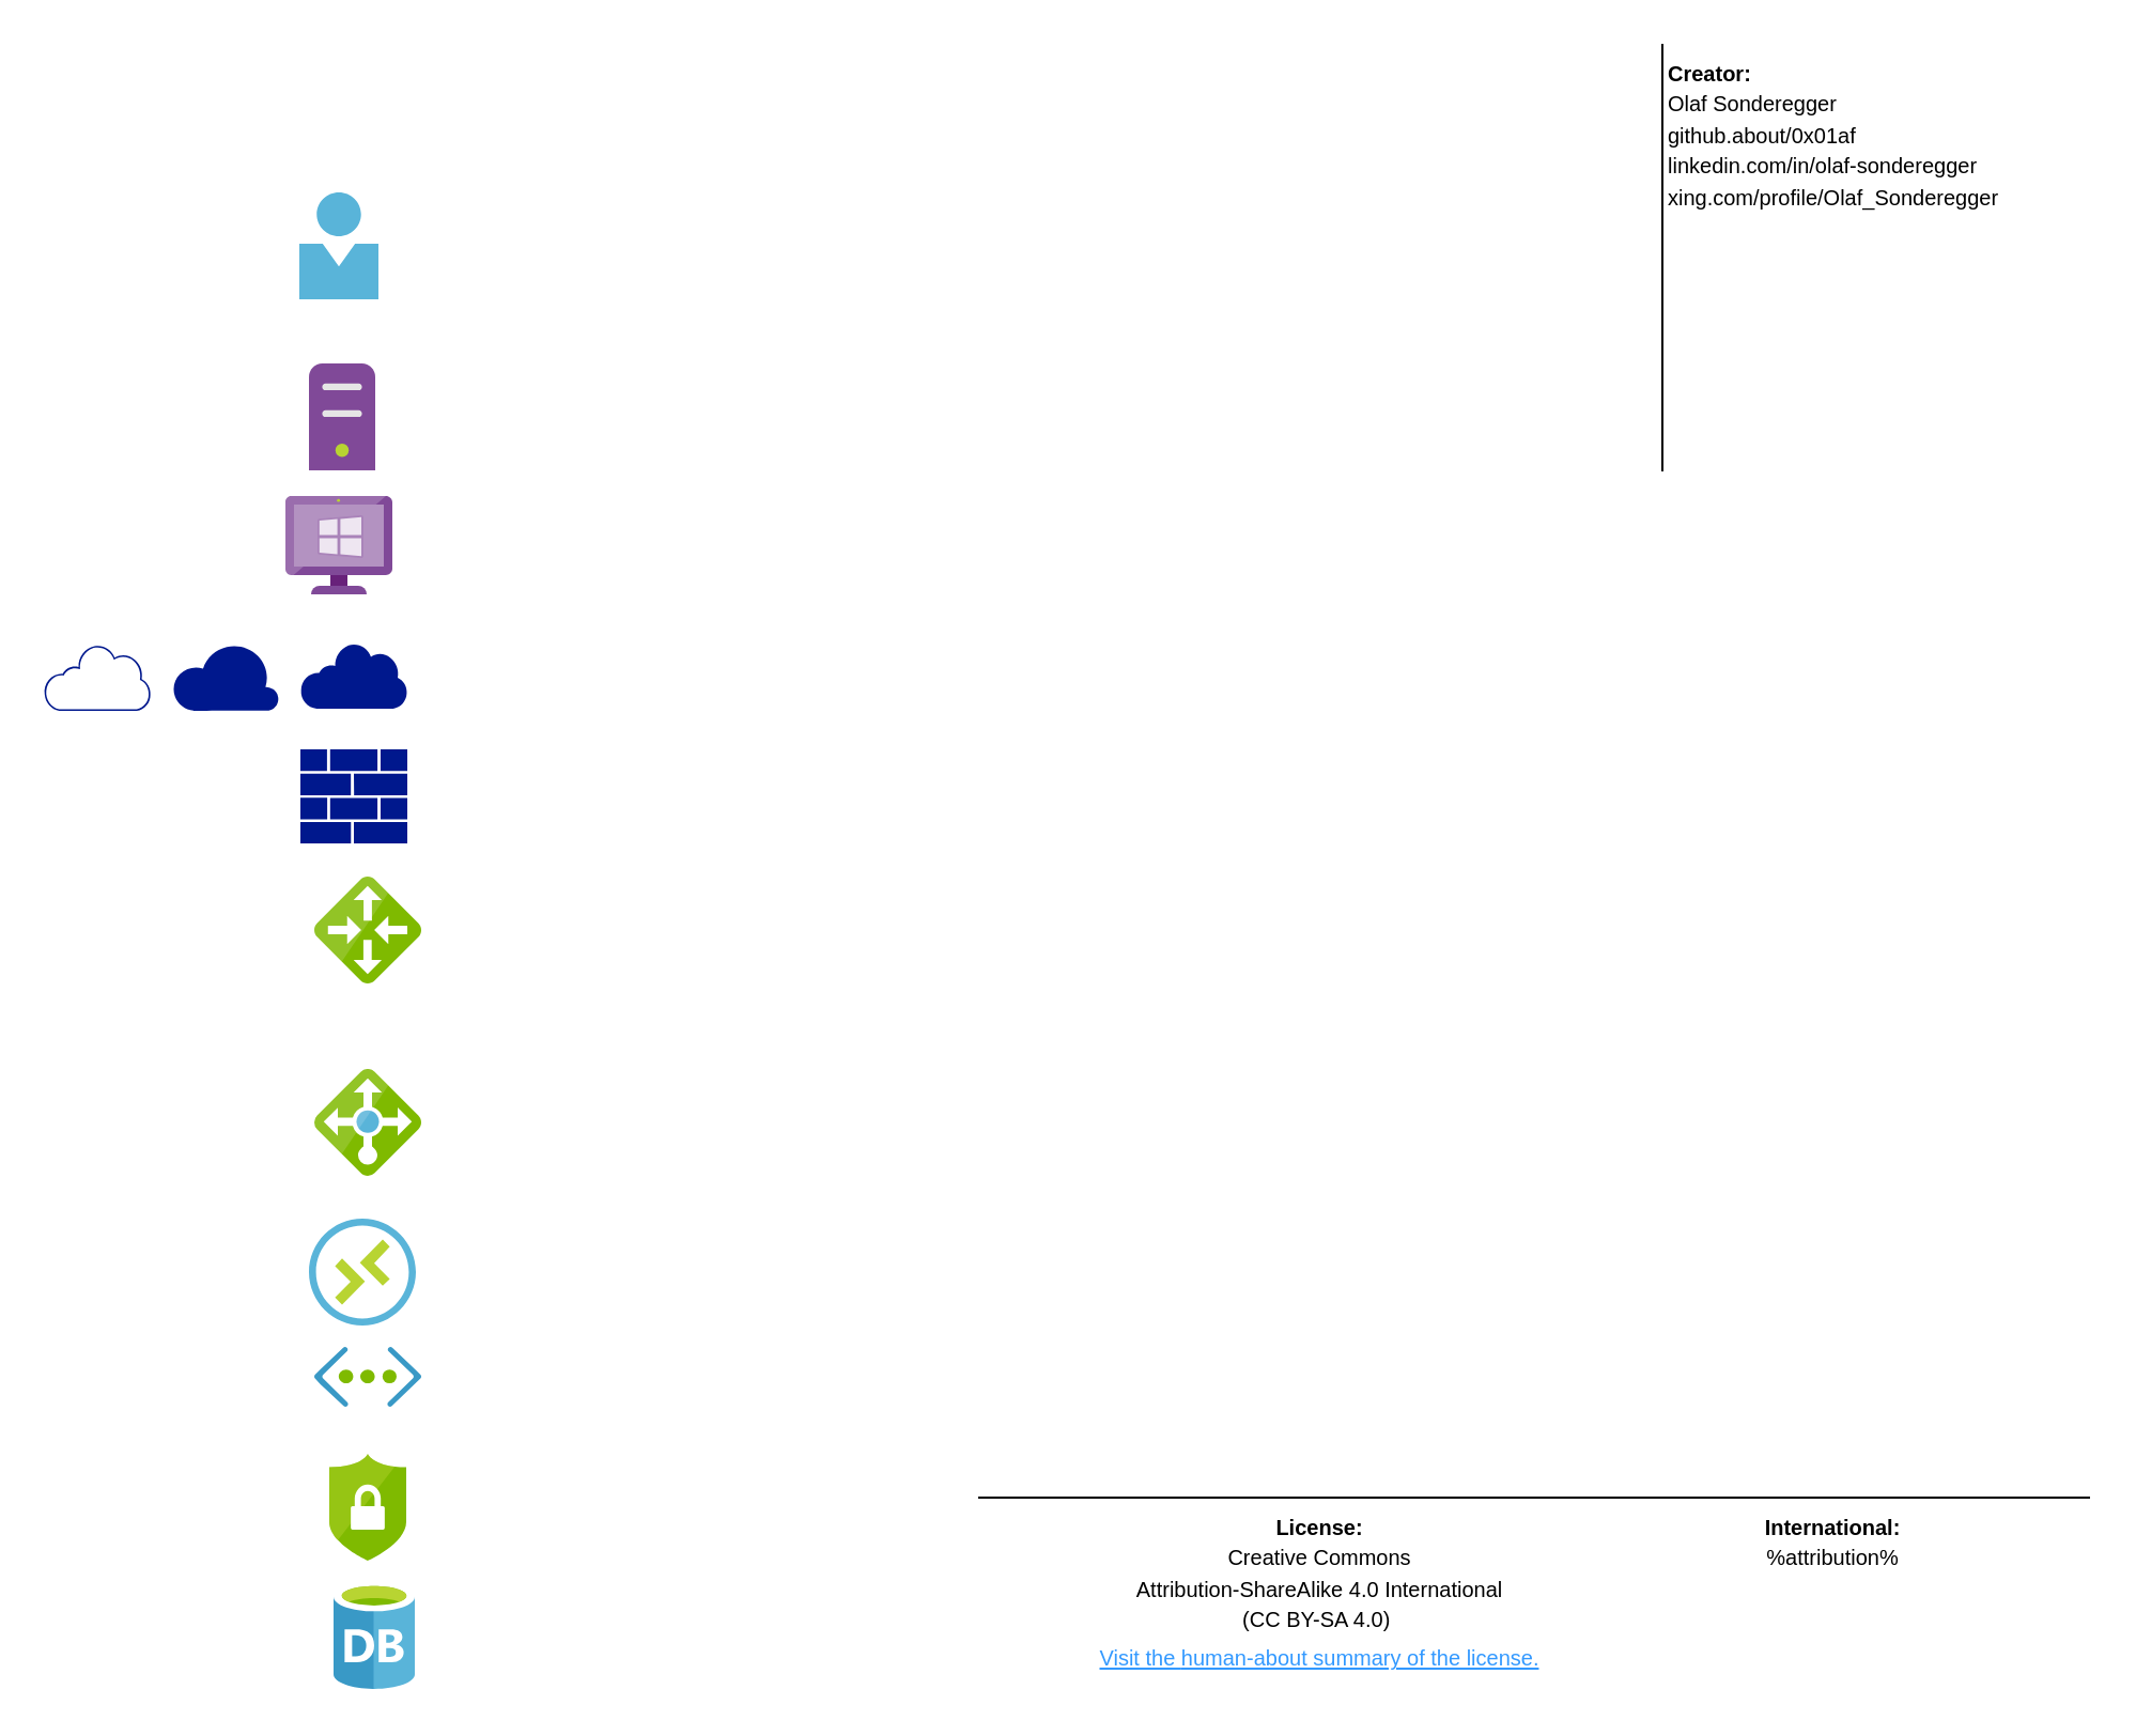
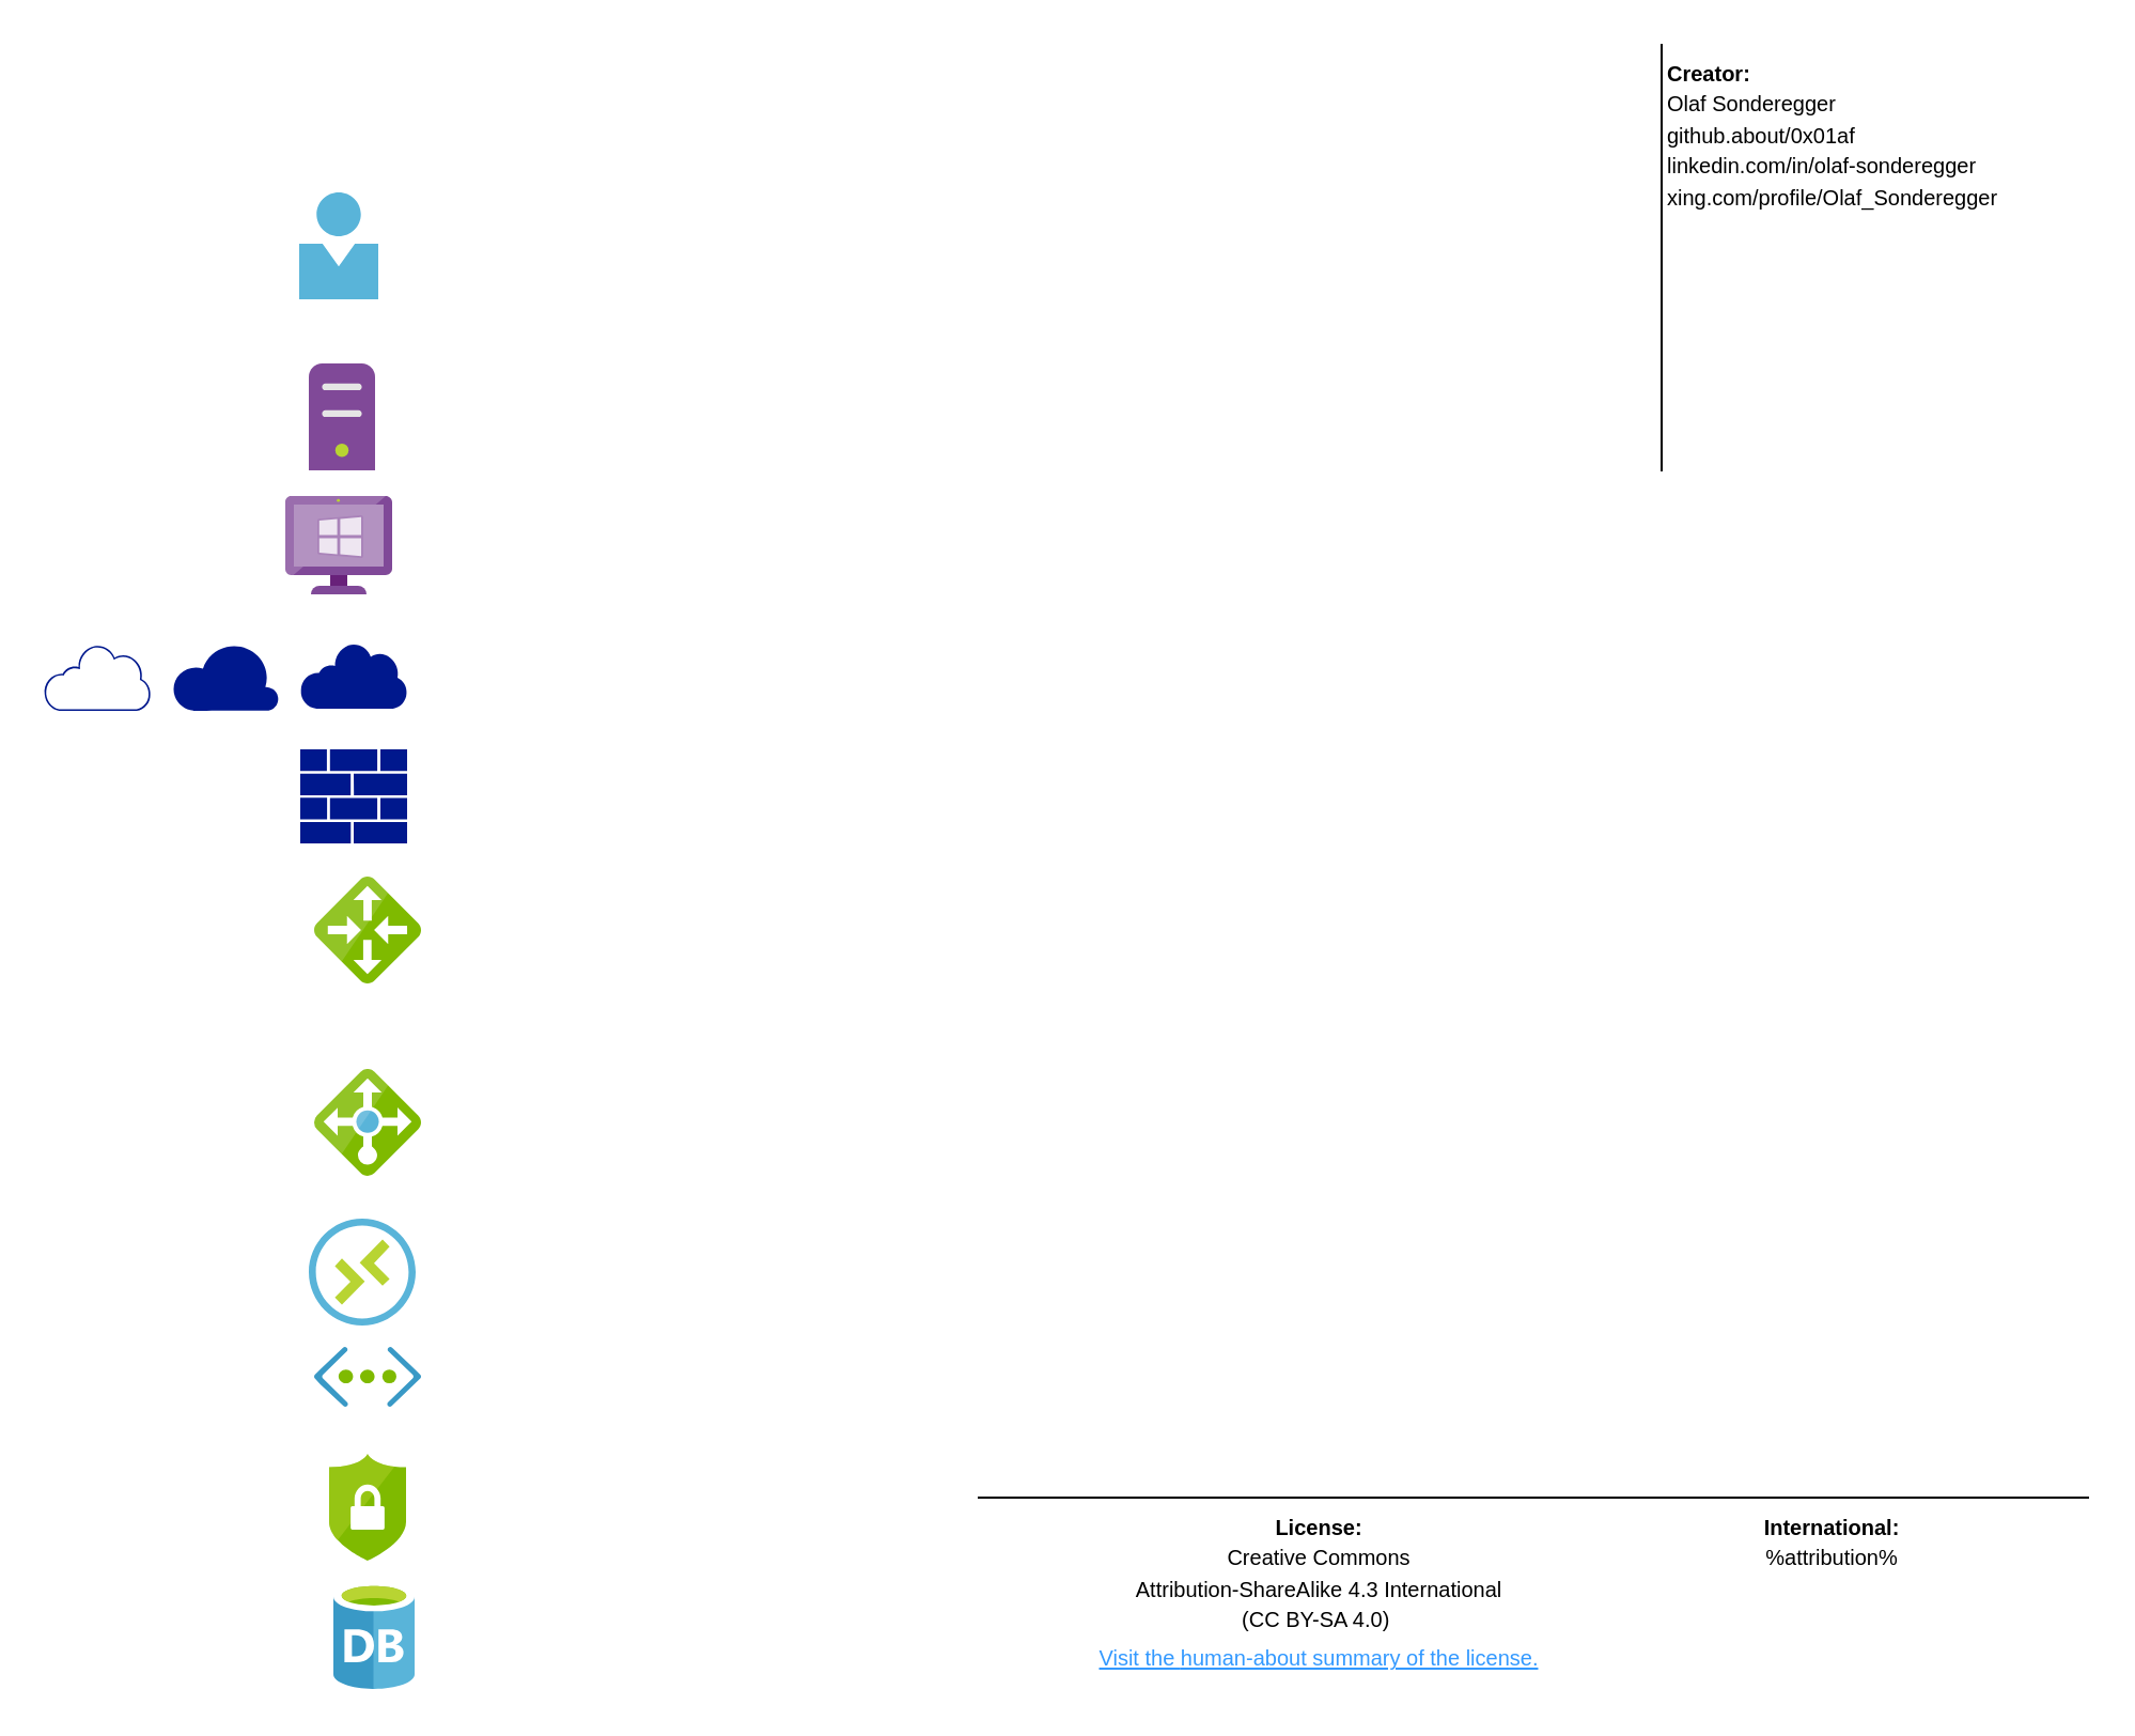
- <mxCell id="6" value="&lt;font style=&quot;font-size: 10px&quot;&gt;&lt;b&gt;License:&lt;/b&gt;&lt;br&gt;Creative Commons&lt;br&gt;&lt;span&gt;Attribution-ShareAlike 4.0 International&lt;br&gt;&lt;/span&gt;&lt;span&gt;(CC BY-SA 4.0)&amp;nbsp;&lt;/span&gt;&lt;span&gt;&lt;br&gt;&lt;/span&gt;&lt;/font&gt;" style="text;html=1;strokeColor=none;fillColor=none;align=center;verticalAlign=top;whiteSpace=wrap;rounded=0;" parent="5" vertex="1"><mxGeometry x="40" width="240" height="70" as="geometry" /></mxCell>
+ <mxCell id="6" value="&lt;font style=&quot;font-size: 10px&quot;&gt;&lt;b&gt;License:&lt;/b&gt;&lt;br&gt;Creative Commons&lt;br&gt;&lt;span&gt;Attribution-ShareAlike 4.3 International&lt;br&gt;&lt;/span&gt;&lt;span&gt;(CC BY-SA 4.0)&amp;nbsp;&lt;/span&gt;&lt;span&gt;&lt;br&gt;&lt;/span&gt;&lt;/font&gt;" style="text;html=1;strokeColor=none;fillColor=none;align=center;verticalAlign=top;whiteSpace=wrap;rounded=0;" parent="5" vertex="1"><mxGeometry x="40" width="240" height="70" as="geometry" /></mxCell>
